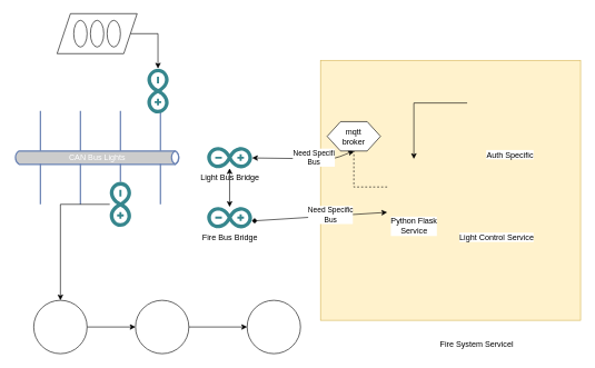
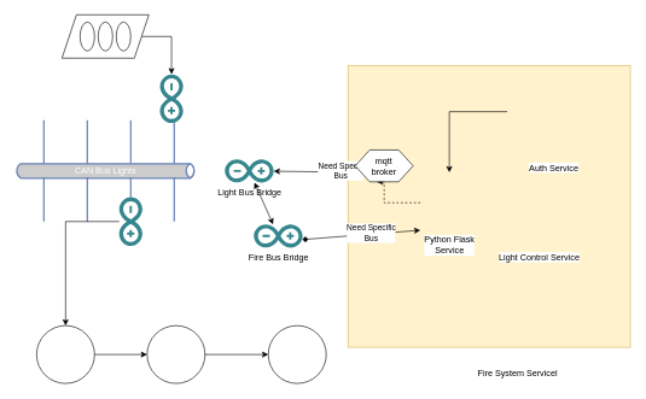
- <mxCell id="39" value="&lt;div&gt;mqtt&lt;/div&gt;&lt;div&gt;broker&lt;br&gt;&lt;/div&gt;" style="shape=hexagon;perimeter=hexagonPerimeter2;whiteSpace=wrap;html=1;fixedSize=1;" vertex="1" parent="1"><mxGeometry x="490" y="182" width="80" height="44" as="geometry" /></mxCell>
+ <mxCell id="39" value="&lt;div&gt;mqtt&lt;/div&gt;&lt;div&gt;broker&lt;br&gt;&lt;/div&gt;" style="shape=hexagon;perimeter=hexagonPerimeter2;whiteSpace=wrap;html=1;fixedSize=1;" vertex="1" parent="1"><mxGeometry x="490" y="207" width="80" height="44" as="geometry" /></mxCell>
- <mxCell id="5" value="Auth Specific" style="shape=image;html=1;verticalAlign=top;verticalLabelPosition=bottom;labelBackgroundColor=#ffffff;imageAspect=0;aspect=fixed;image=https://cdn2.iconfinder.com/data/icons/amazon-aws-stencils/100/SDKs_copy_nodeJS-128.png;fillColor=#fff2cc;strokeColor=#d6b656;" parent="1" vertex="1"><mxGeometry x="700" y="90" width="128" height="128" as="geometry" /></mxCell>
+ <mxCell id="5" value="Auth Service" style="shape=image;html=1;verticalAlign=top;verticalLabelPosition=bottom;labelBackgroundColor=#ffffff;imageAspect=0;aspect=fixed;image=https://cdn2.iconfinder.com/data/icons/amazon-aws-stencils/100/SDKs_copy_nodeJS-128.png;fillColor=#fff2cc;strokeColor=#d6b656;" parent="1" vertex="1"><mxGeometry x="700" y="90" width="128" height="128" as="geometry" /></mxCell>
- <mxCell id="11" value="Fire Bus Bridge" style="dashed=0;outlineConnect=0;html=1;align=center;labelPosition=center;verticalLabelPosition=bottom;verticalAlign=top;shape=mxgraph.weblogos.arduino;fillColor=#36868D;strokeColor=none" parent="1" vertex="1"><mxGeometry x="310" y="310" width="67.4" height="32" as="geometry" /></mxCell>
+ <mxCell id="11" value="Fire Bus Bridge" style="dashed=0;outlineConnect=0;html=1;align=center;labelPosition=center;verticalLabelPosition=bottom;verticalAlign=top;shape=mxgraph.weblogos.arduino;fillColor=#36868D;strokeColor=none" parent="1" vertex="1"><mxGeometry x="350" y="310" width="67.4" height="32" as="geometry" /></mxCell>
